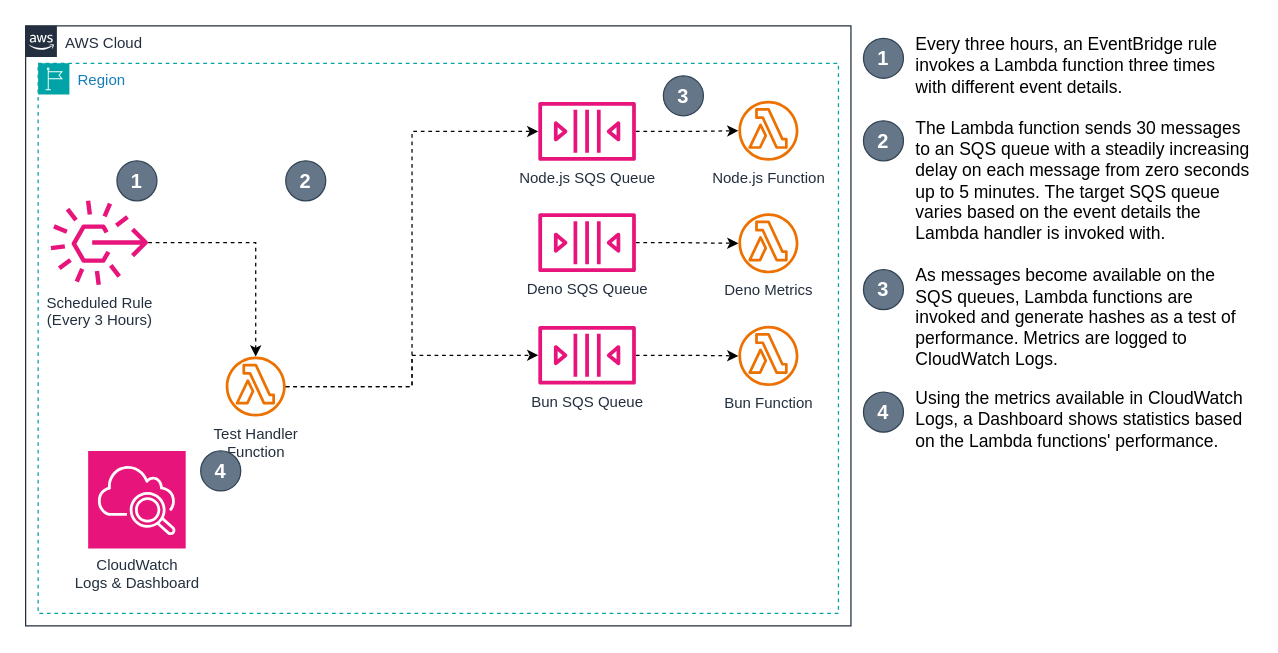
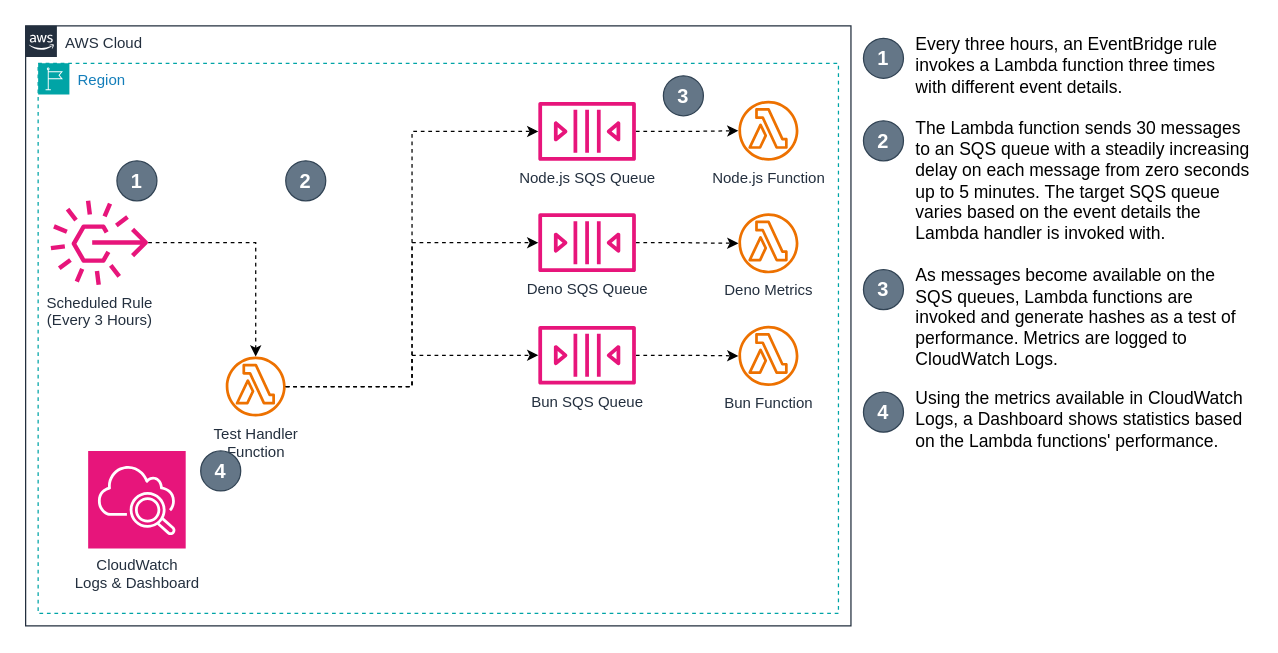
+ <mxCell id="17" style="edgeStyle=orthogonalEdgeStyle;rounded=0;orthogonalLoop=1;jettySize=auto;html=1;entryX=0;entryY=0.5;entryDx=0;entryDy=0;entryPerimeter=0;dashed=1;" edge="1" parent="3" source="13" target="10"><mxGeometry relative="1" as="geometry" /></mxCell>
